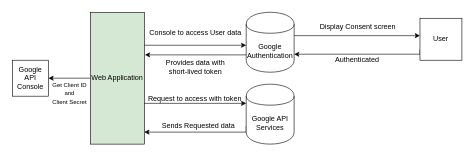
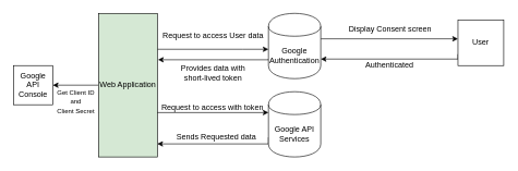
- <mxCell id="14" value="Console to access User data" style="text;html=1;align=center;verticalAlign=middle;resizable=0;points=[];autosize=1;" vertex="1" parent="1"><mxGeometry x="240" y="44" width="170" height="20" as="geometry" /></mxCell>
+ <mxCell id="14" value="Request to access User data" style="text;html=1;align=center;verticalAlign=middle;resizable=0;points=[];autosize=1;" vertex="1" parent="1"><mxGeometry x="240" y="44" width="170" height="20" as="geometry" /></mxCell>
